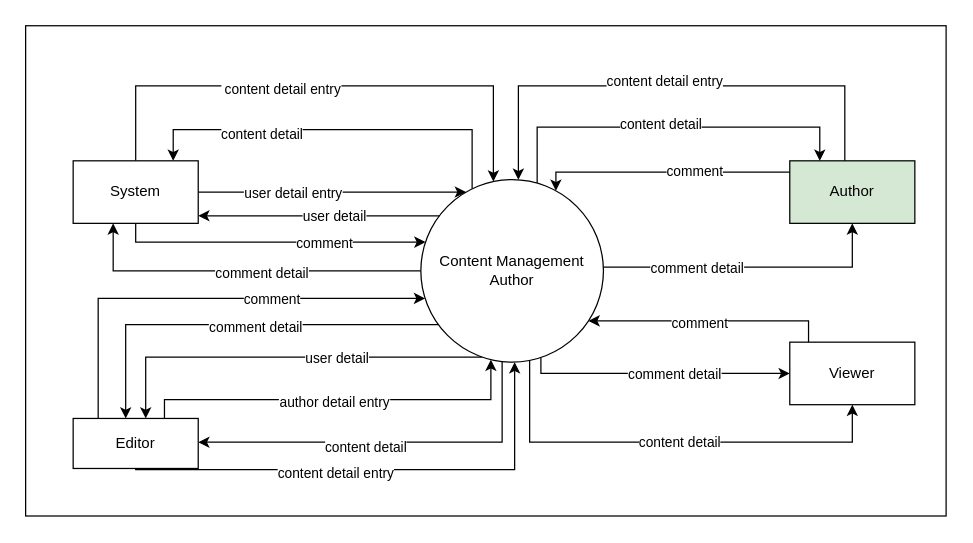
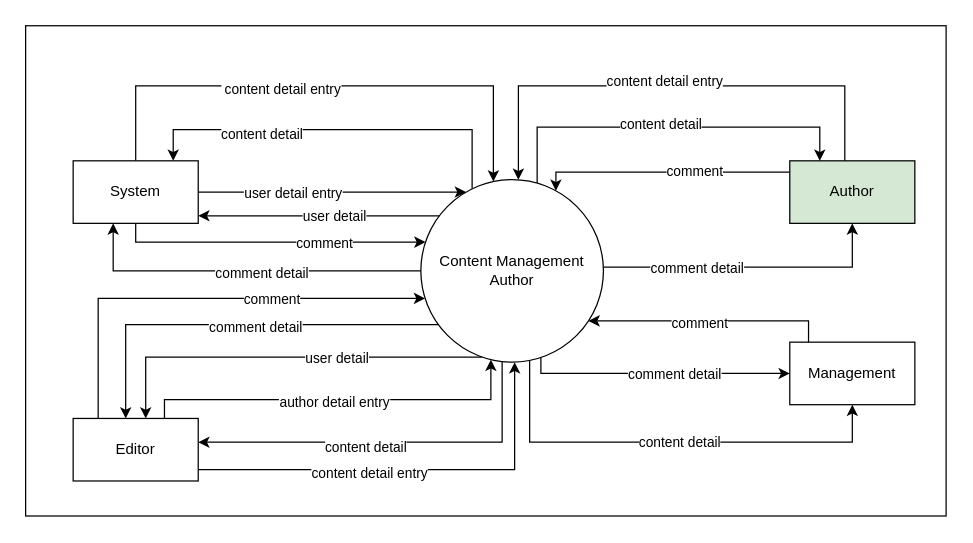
- <mxCell id="14" value="Viewer" style="html=1;dashed=0;whiteSpace=wrap;" vertex="1" parent="1"><mxGeometry x="631" y="273" width="100" height="50" as="geometry" /></mxCell>
+ <mxCell id="14" value="Management" style="html=1;dashed=0;whiteSpace=wrap;" vertex="1" parent="1"><mxGeometry x="631" y="273" width="100" height="50" as="geometry" /></mxCell>
- <mxCell id="8" value="Editor" style="html=1;dashed=0;whiteSpace=wrap;" vertex="1" parent="1"><mxGeometry x="58" y="334" width="100" height="40" as="geometry" /></mxCell>
+ <mxCell id="8" value="Editor" style="html=1;dashed=0;whiteSpace=wrap;" vertex="1" parent="1"><mxGeometry x="58" y="334" width="100" height="50" as="geometry" /></mxCell>
